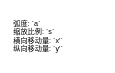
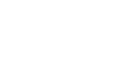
- <mxCell id="2" value="弧度: `a`&lt;br&gt;缩放比例: `s`&lt;br&gt;横向移动量: `x'`&lt;br&gt;纵向移动量: `y'`" style="text;html=1;strokeColor=none;fillColor=none;align=left;verticalAlign=middle;whiteSpace=wrap;rounded=0;" vertex="1" parent="1"><mxGeometry x="20" y="20" width="150" height="80" as="geometry" /></mxCell>
